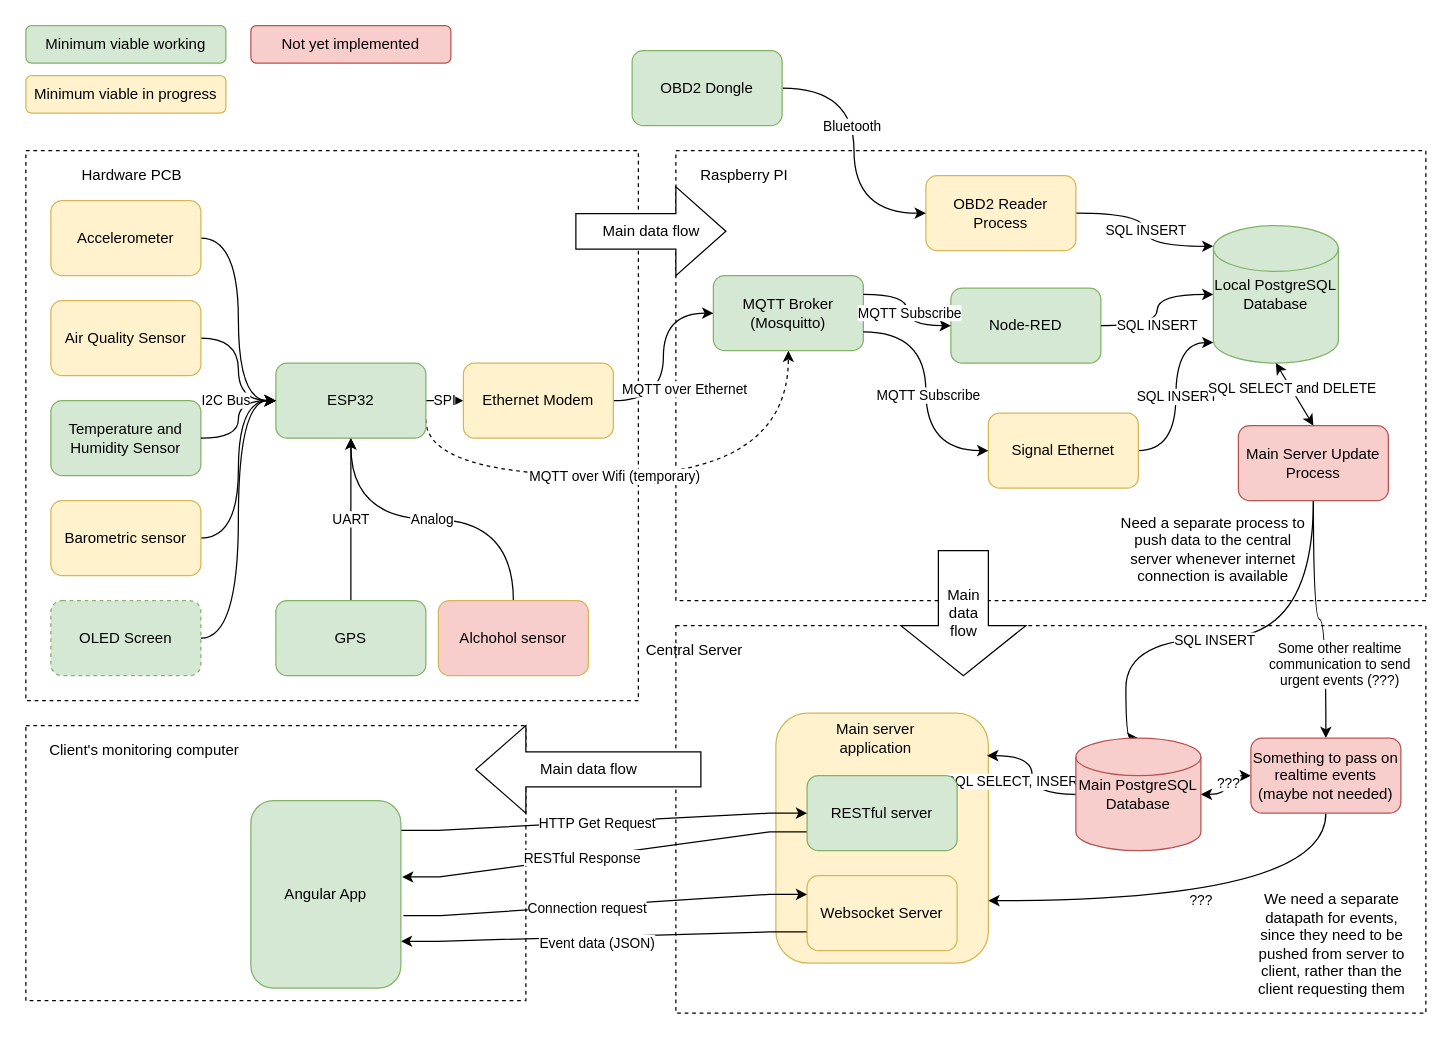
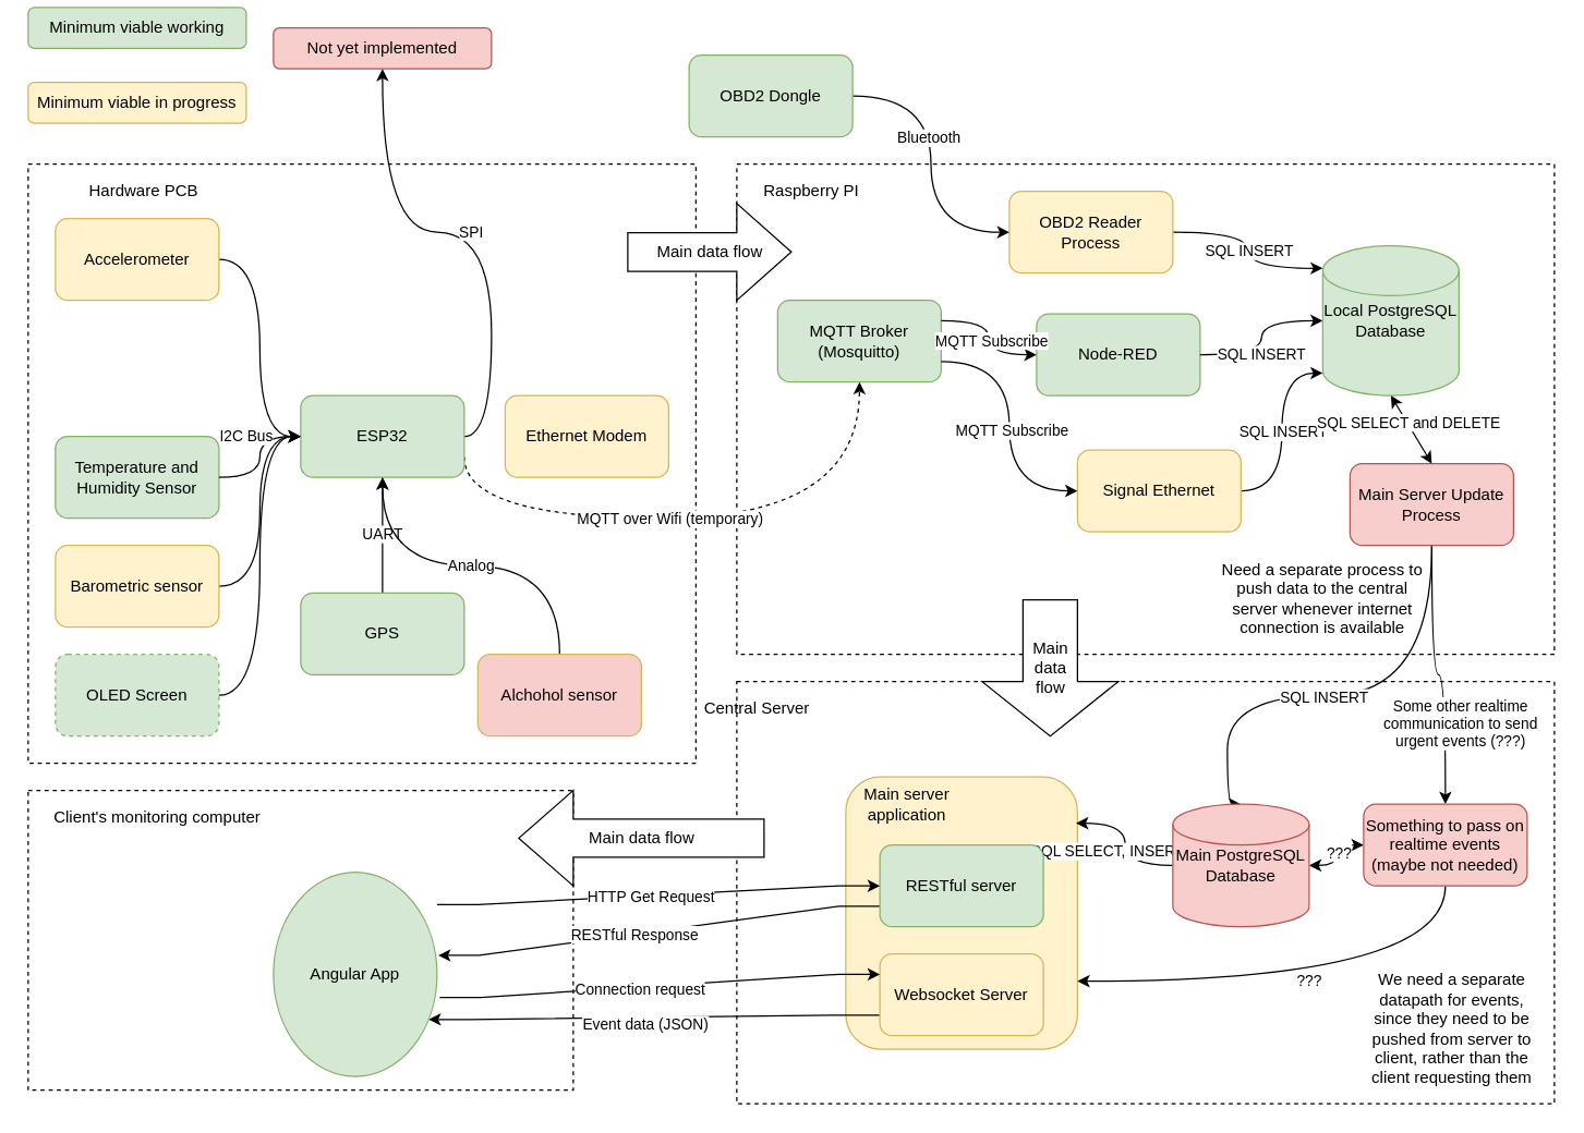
- <mxCell id="71" value="Minimum viable working" style="rounded=1;whiteSpace=wrap;html=1;strokeColor=#82b366;strokeWidth=1;fillColor=#d5e8d4;" vertex="1" parent="1"><mxGeometry x="20" y="20" width="160" height="30" as="geometry" /></mxCell>
+ <mxCell id="71" value="Minimum viable working" style="rounded=1;whiteSpace=wrap;html=1;strokeColor=#82b366;strokeWidth=1;fillColor=#d5e8d4;" vertex="1" parent="1"><mxGeometry x="20" y="5" width="160" height="30" as="geometry" /></mxCell>
- <mxCell id="16" value="Air Quality Sensor" style="rounded=1;whiteSpace=wrap;html=1;fillColor=#fff2cc;strokeColor=#d6b656;" vertex="1" parent="1"><mxGeometry x="40" y="240" width="120" height="60" as="geometry" /></mxCell>
- <mxCell id="15" style="edgeStyle=orthogonalEdgeStyle;curved=1;rounded=0;orthogonalLoop=1;jettySize=auto;html=1;exitX=1;exitY=0.5;exitDx=0;exitDy=0;entryX=0;entryY=0.5;entryDx=0;entryDy=0;startArrow=none;startFill=0;endArrow=classic;endFill=1;" edge="1" parent="1" source="16" target="10"><mxGeometry relative="1" as="geometry" /></mxCell>
- <mxCell id="81" style="edgeStyle=orthogonalEdgeStyle;curved=1;rounded=0;orthogonalLoop=1;jettySize=auto;html=1;exitX=1;exitY=0.5;exitDx=0;exitDy=0;entryX=0;entryY=0.5;entryDx=0;entryDy=0;startArrow=none;startFill=0;endArrow=classic;endFill=1;" edge="1" parent="1" source="83" target="22"><mxGeometry relative="1" as="geometry" /></mxCell>
- <mxCell id="82" value="MQTT over Ethernet" style="edgeLabel;html=1;align=center;verticalAlign=middle;resizable=0;points=[];" vertex="1" connectable="0" parent="81"><mxGeometry x="-0.3" y="-2" relative="1" as="geometry"><mxPoint x="14" y="3" as="offset" /></mxGeometry></mxCell>
- <mxCell id="7" value="SPI" style="edgeStyle=orthogonalEdgeStyle;curved=1;rounded=0;orthogonalLoop=1;jettySize=auto;html=1;exitX=1;exitY=0.5;exitDx=0;exitDy=0;entryX=0;entryY=0.5;entryDx=0;entryDy=0;startArrow=none;startFill=0;endArrow=classic;endFill=1;" edge="1" parent="1" source="10" target="83"><mxGeometry relative="1" as="geometry" /></mxCell>
+ <mxCell id="7" value="SPI" style="edgeStyle=orthogonalEdgeStyle;curved=1;rounded=0;orthogonalLoop=1;jettySize=auto;html=1;exitX=1;exitY=0.5;exitDx=0;exitDy=0;startArrow=none;startFill=0;endArrow=classic;endFill=1;" edge="1" parent="1" source="10" target="73"><mxGeometry relative="1" as="geometry" /></mxCell>
- <mxCell id="14" value="GPS" style="rounded=1;whiteSpace=wrap;html=1;fillColor=#d5e8d4;strokeColor=#82b366;" vertex="1" parent="1"><mxGeometry x="220" y="480" width="120" height="60" as="geometry" /></mxCell>
+ <mxCell id="14" value="GPS" style="rounded=1;whiteSpace=wrap;html=1;fillColor=#d5e8d4;strokeColor=#82b366;" vertex="1" parent="1"><mxGeometry x="220" y="435" width="120" height="60" as="geometry" /></mxCell>
- <mxCell id="64" value="Main server application" style="text;html=1;strokeColor=none;fillColor=none;align=center;verticalAlign=middle;whiteSpace=wrap;rounded=0;" vertex="1" parent="1"><mxGeometry x="660" y="580" width="80" height="20" as="geometry" /></mxCell>
+ <mxCell id="64" value="Main server application" style="text;html=1;strokeColor=none;fillColor=none;align=center;verticalAlign=middle;whiteSpace=wrap;rounded=0;" vertex="1" parent="1"><mxGeometry x="625" y="580" width="80" height="20" as="geometry" /></mxCell>
- <mxCell id="63" value="Angular App" style="rounded=1;whiteSpace=wrap;html=1;strokeColor=#82b366;strokeWidth=1;fillColor=#d5e8d4;" vertex="1" parent="1"><mxGeometry x="200" y="640" width="120" height="150" as="geometry" /></mxCell>
+ <mxCell id="63" value="Angular App" style="ellipse;whiteSpace=wrap;html=1;strokeColor=#82b366;strokeWidth=1;fillColor=#d5e8d4;" vertex="1" parent="1"><mxGeometry x="200" y="640" width="120" height="150" as="geometry" /></mxCell>
